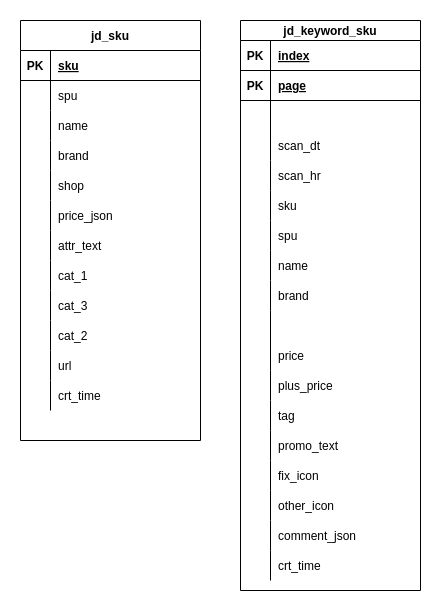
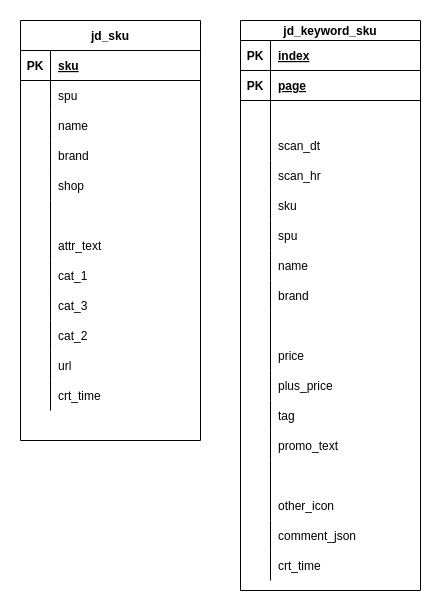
- <mxCell id="20" value="price_json" style="shape=partialRectangle;connectable=0;fillColor=none;top=0;left=0;bottom=0;right=0;align=left;spacingLeft=6;overflow=hidden;" parent="18" vertex="1"><mxGeometry x="30" width="150" height="30" as="geometry" /></mxCell>
- <mxCell id="84" value="fix_icon" style="shape=partialRectangle;connectable=0;fillColor=none;top=0;left=0;bottom=0;right=0;align=left;spacingLeft=6;overflow=hidden;" vertex="1" parent="82"><mxGeometry x="30" width="150" height="30" as="geometry" /></mxCell>
